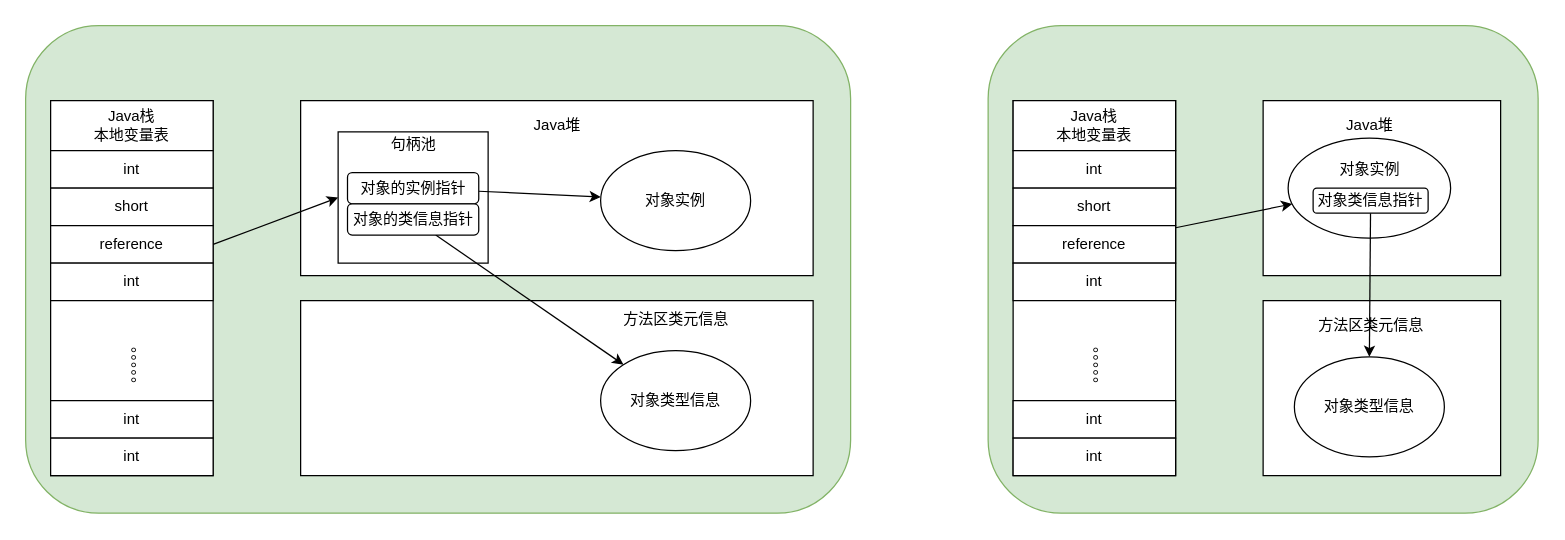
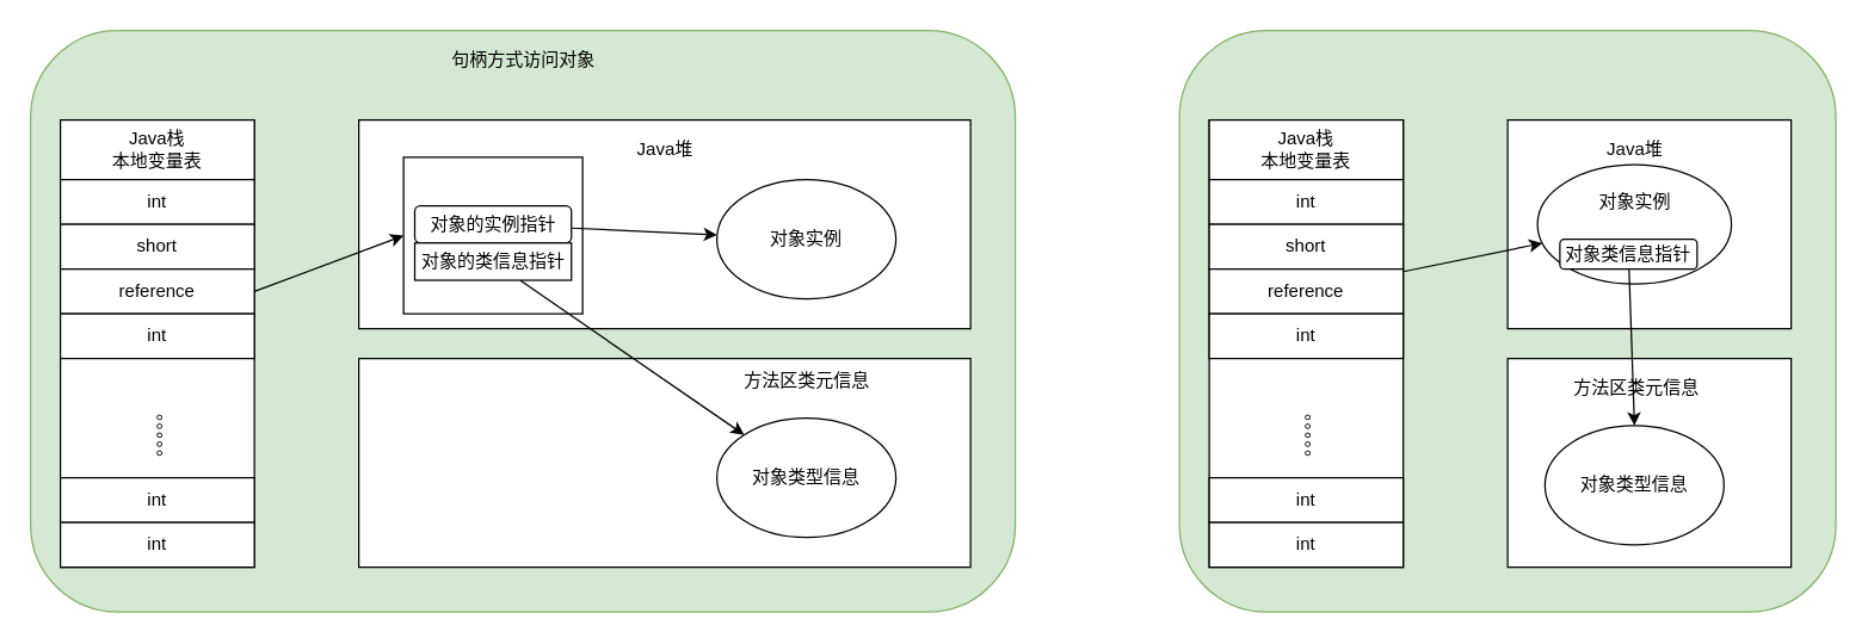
+ <mxCell id="25" value="句柄方式访问对象" style="text;html=1;align=center;verticalAlign=middle;resizable=0;points=[];autosize=1;strokeColor=none;fillColor=none;" vertex="1" parent="1"><mxGeometry x="295" y="30" width="110" height="20" as="geometry" /></mxCell>
- <mxCell id="18" value="句柄池" style="text;html=1;align=center;verticalAlign=middle;resizable=0;points=[];autosize=1;strokeColor=none;fillColor=none;" vertex="1" parent="1"><mxGeometry x="305" y="105" width="50" height="20" as="geometry" /></mxCell>
- <mxCell id="44" value="对象类信息指针" style="rounded=1;whiteSpace=wrap;html=1;" vertex="1" parent="1"><mxGeometry x="1050" y="150" width="92" height="20" as="geometry" /></mxCell>
+ <mxCell id="44" value="对象类信息指针" style="rounded=1;whiteSpace=wrap;html=1;" vertex="1" parent="1"><mxGeometry x="1045" y="160" width="92" height="20" as="geometry" /></mxCell>
- <mxCell id="22" value="对象的类信息指针" style="whiteSpace=wrap;html=1;rounded=1;" vertex="1" parent="1"><mxGeometry x="277.5" y="162.5" width="105" height="25" as="geometry" /></mxCell>
+ <mxCell id="22" value="对象的类信息指针" style="rounded=0;whiteSpace=wrap;html=1;" vertex="1" parent="1"><mxGeometry x="277.5" y="162.5" width="105" height="25" as="geometry" /></mxCell>
